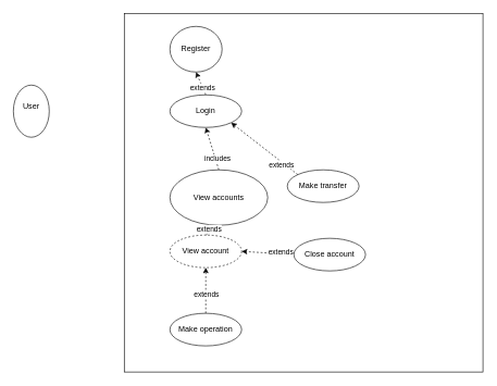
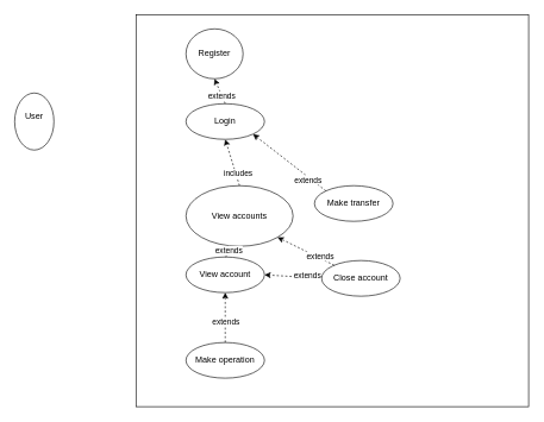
+ <mxCell id="21" value="" style="endArrow=classic;html=1;entryX=1;entryY=1;entryDx=0;entryDy=0;dashed=1;" edge="1" parent="1" source="10" target="6"><mxGeometry width="50" height="50" relative="1" as="geometry"><mxPoint x="325" y="370" as="sourcePoint" /><mxPoint x="325" y="320" as="targetPoint" /></mxGeometry></mxCell>
+ <mxCell id="22" value="extends" style="edgeLabel;html=1;align=center;verticalAlign=middle;resizable=0;points=[];" vertex="1" connectable="0" parent="21"><mxGeometry x="-0.466" y="-3" relative="1" as="geometry"><mxPoint as="offset" /></mxGeometry></mxCell>
- <mxCell id="7" value="View account" style="ellipse;whiteSpace=wrap;html=1;dashed=1;" vertex="1" parent="1"><mxGeometry x="260" y="360" width="110" height="50" as="geometry" /></mxCell>
+ <mxCell id="7" value="View account" style="ellipse;whiteSpace=wrap;html=1;" vertex="1" parent="1"><mxGeometry x="260" y="360" width="110" height="50" as="geometry" /></mxCell>
